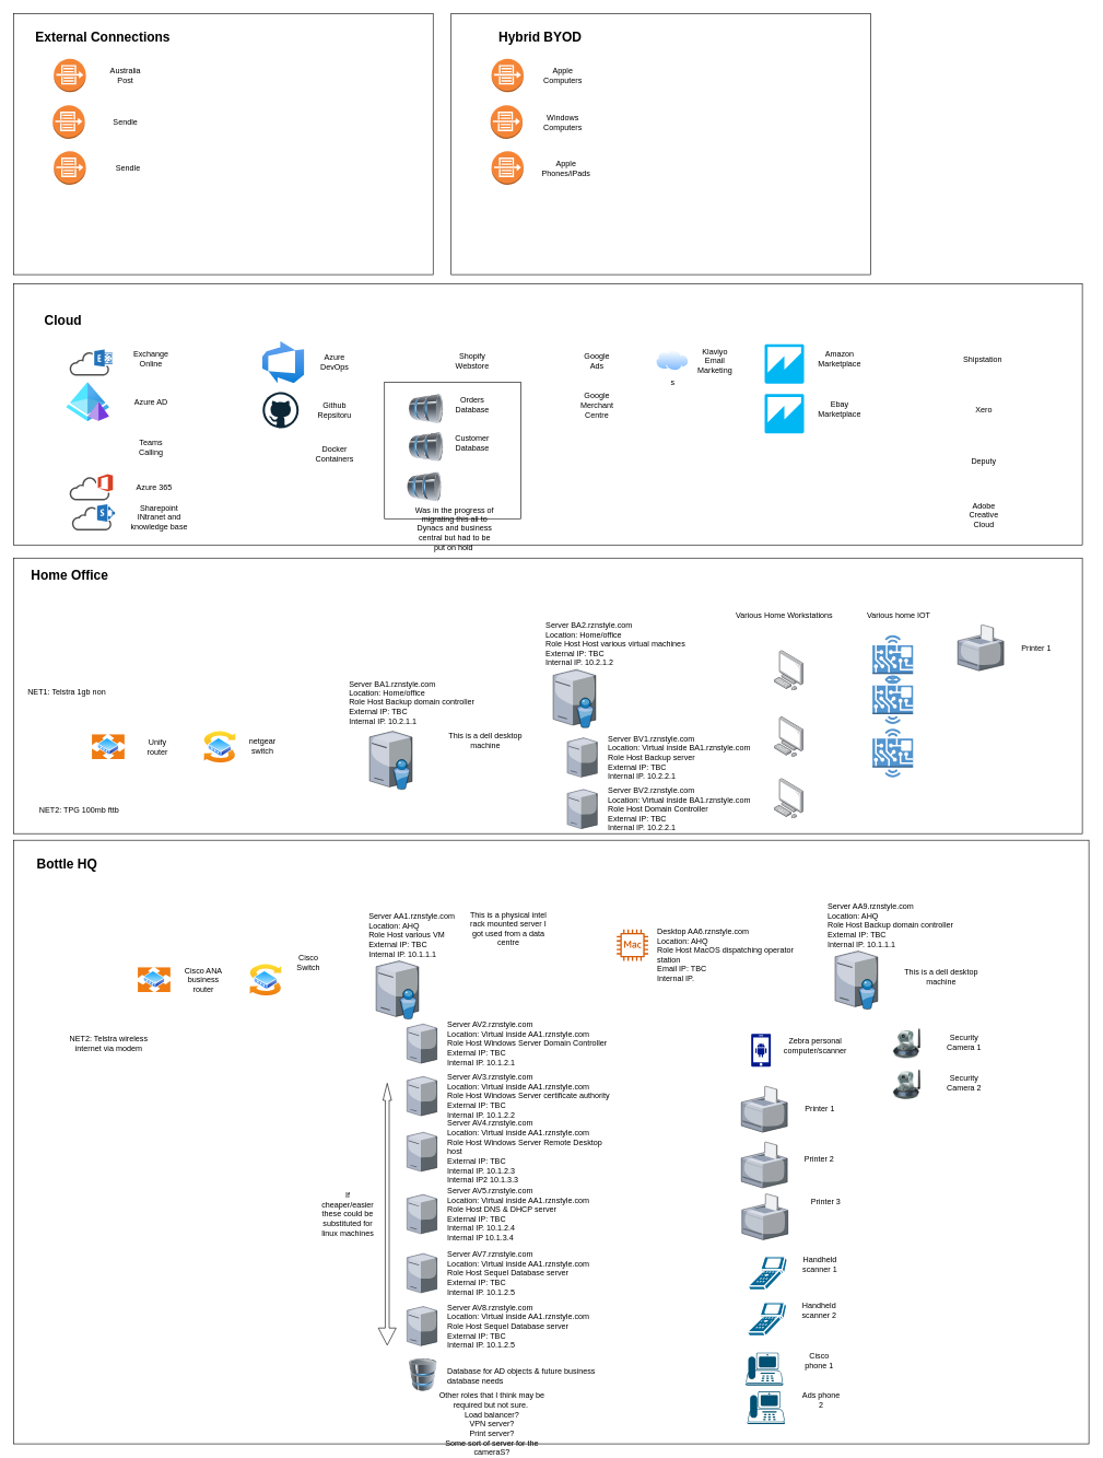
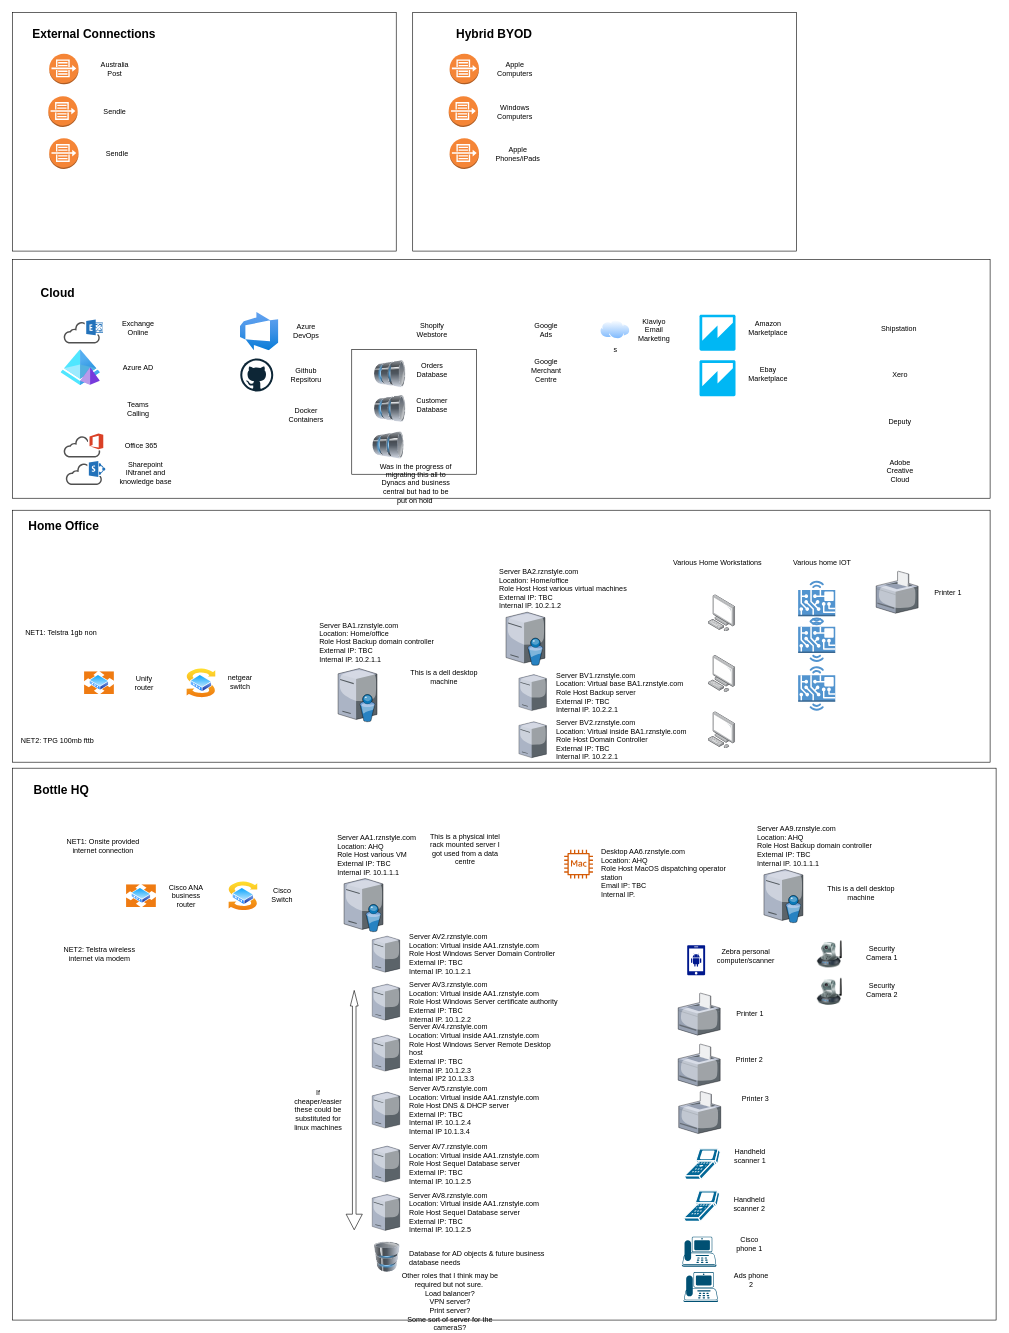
- <mxCell id="96" value="Azure 365" style="text;strokeColor=none;align=center;fillColor=none;html=1;verticalAlign=middle;whiteSpace=wrap;rounded=0;" vertex="1" parent="1"><mxGeometry x="205" y="727" width="60" height="30" as="geometry" /></mxCell>
+ <mxCell id="96" value="Office 365" style="text;strokeColor=none;align=center;fillColor=none;html=1;verticalAlign=middle;whiteSpace=wrap;rounded=0;" vertex="1" parent="1"><mxGeometry x="205" y="727" width="60" height="30" as="geometry" /></mxCell>
- <mxCell id="51" value="Server BV1.rznstyle.com&lt;br&gt;Location: Virtual inside BA1.rznstyle.com&lt;br&gt;Role Host Backup server&lt;br&gt;External IP: TBC&lt;br&gt;&lt;div style=&quot;&quot;&gt;Internal IP. 10.2.2.1&lt;/div&gt;" style="text;strokeColor=none;align=left;fillColor=none;html=1;verticalAlign=middle;whiteSpace=wrap;rounded=0;" vertex="1" parent="1"><mxGeometry x="924.5" y="1139" width="250" height="30" as="geometry" /></mxCell>
+ <mxCell id="51" value="Server BV1.rznstyle.com&lt;br&gt;Location: Virtual base BA1.rznstyle.com&lt;br&gt;Role Host Backup server&lt;br&gt;External IP: TBC&lt;br&gt;&lt;div style=&quot;&quot;&gt;Internal IP. 10.2.2.1&lt;/div&gt;" style="text;strokeColor=none;align=left;fillColor=none;html=1;verticalAlign=middle;whiteSpace=wrap;rounded=0;" vertex="1" parent="1"><mxGeometry x="924.5" y="1139" width="250" height="30" as="geometry" /></mxCell>
- <mxCell id="45" value="NET2: TPG 100mb fttb" style="text;strokeColor=none;align=center;fillColor=none;html=1;verticalAlign=middle;whiteSpace=wrap;rounded=0;" vertex="1" parent="1"><mxGeometry x="45" y="1220" width="151" height="30" as="geometry" /></mxCell>
+ <mxCell id="45" value="NET2: TPG 100mb fttb" style="text;strokeColor=none;align=center;fillColor=none;html=1;verticalAlign=middle;whiteSpace=wrap;rounded=0;" vertex="1" parent="1"><mxGeometry x="20" y="1220" width="151" height="30" as="geometry" /></mxCell>
+ <mxCell id="27" value="NET1: Onsite provided internet connection" style="text;strokeColor=none;align=center;fillColor=none;html=1;verticalAlign=middle;whiteSpace=wrap;rounded=0;" vertex="1" parent="1"><mxGeometry x="96" y="1395" width="151" height="30" as="geometry" /></mxCell>
- <mxCell id="31" value="Cisco Switch" style="text;strokeColor=none;align=center;fillColor=none;html=1;verticalAlign=middle;whiteSpace=wrap;rounded=0;" vertex="1" parent="1"><mxGeometry x="440" y="1451" width="60" height="30" as="geometry" /></mxCell>
+ <mxCell id="31" value="Cisco Switch" style="text;strokeColor=none;align=center;fillColor=none;html=1;verticalAlign=middle;whiteSpace=wrap;rounded=0;" vertex="1" parent="1"><mxGeometry x="440" y="1476" width="60" height="30" as="geometry" /></mxCell>
- <mxCell id="63" value="Handheld scanner 2" style="text;strokeColor=none;align=center;fillColor=none;html=1;verticalAlign=middle;whiteSpace=wrap;rounded=0;" vertex="1" parent="1"><mxGeometry x="1219" y="1984.5" width="60" height="25" as="geometry" /></mxCell>
+ <mxCell id="63" value="Handheld scanner 2" style="text;strokeColor=none;align=center;fillColor=none;html=1;verticalAlign=middle;whiteSpace=wrap;rounded=0;" vertex="1" parent="1"><mxGeometry x="1219" y="1994.5" width="60" height="25" as="geometry" /></mxCell>
